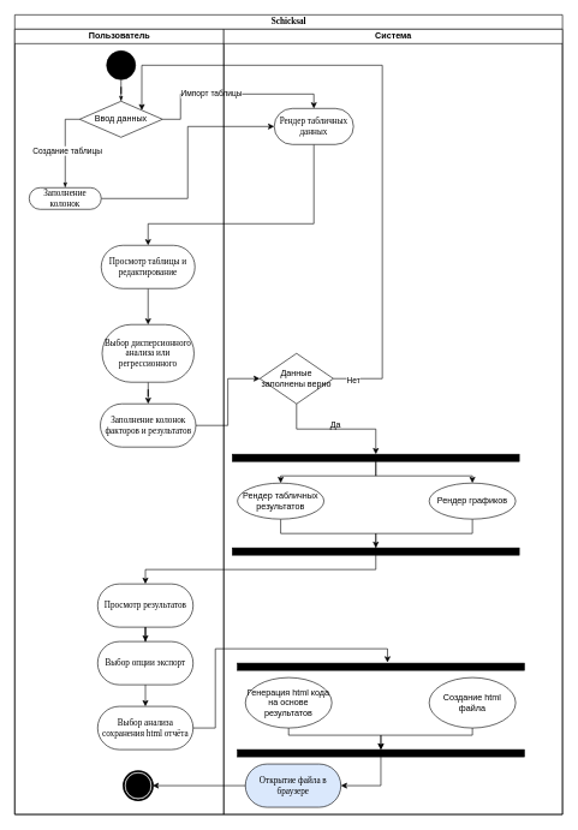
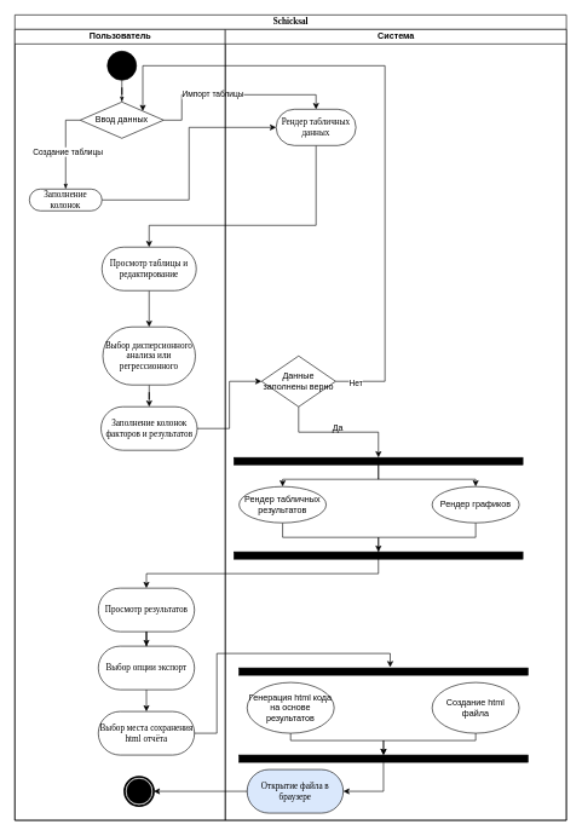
- <mxCell id="24" value="Выбор анализа сохранения html отчёта" style="rounded=1;whiteSpace=wrap;html=1;shadow=0;comic=0;labelBackgroundColor=none;strokeWidth=1;fontFamily=Verdana;fontSize=12;align=center;arcSize=50;" vertex="1" parent="10"><mxGeometry x="115" y="940" width="132.5" height="60" as="geometry" /></mxCell>
+ <mxCell id="24" value="Выбор места сохранения html отчёта" style="rounded=1;whiteSpace=wrap;html=1;shadow=0;comic=0;labelBackgroundColor=none;strokeWidth=1;fontFamily=Verdana;fontSize=12;align=center;arcSize=50;" vertex="1" parent="10"><mxGeometry x="115" y="940" width="132.5" height="60" as="geometry" /></mxCell>
